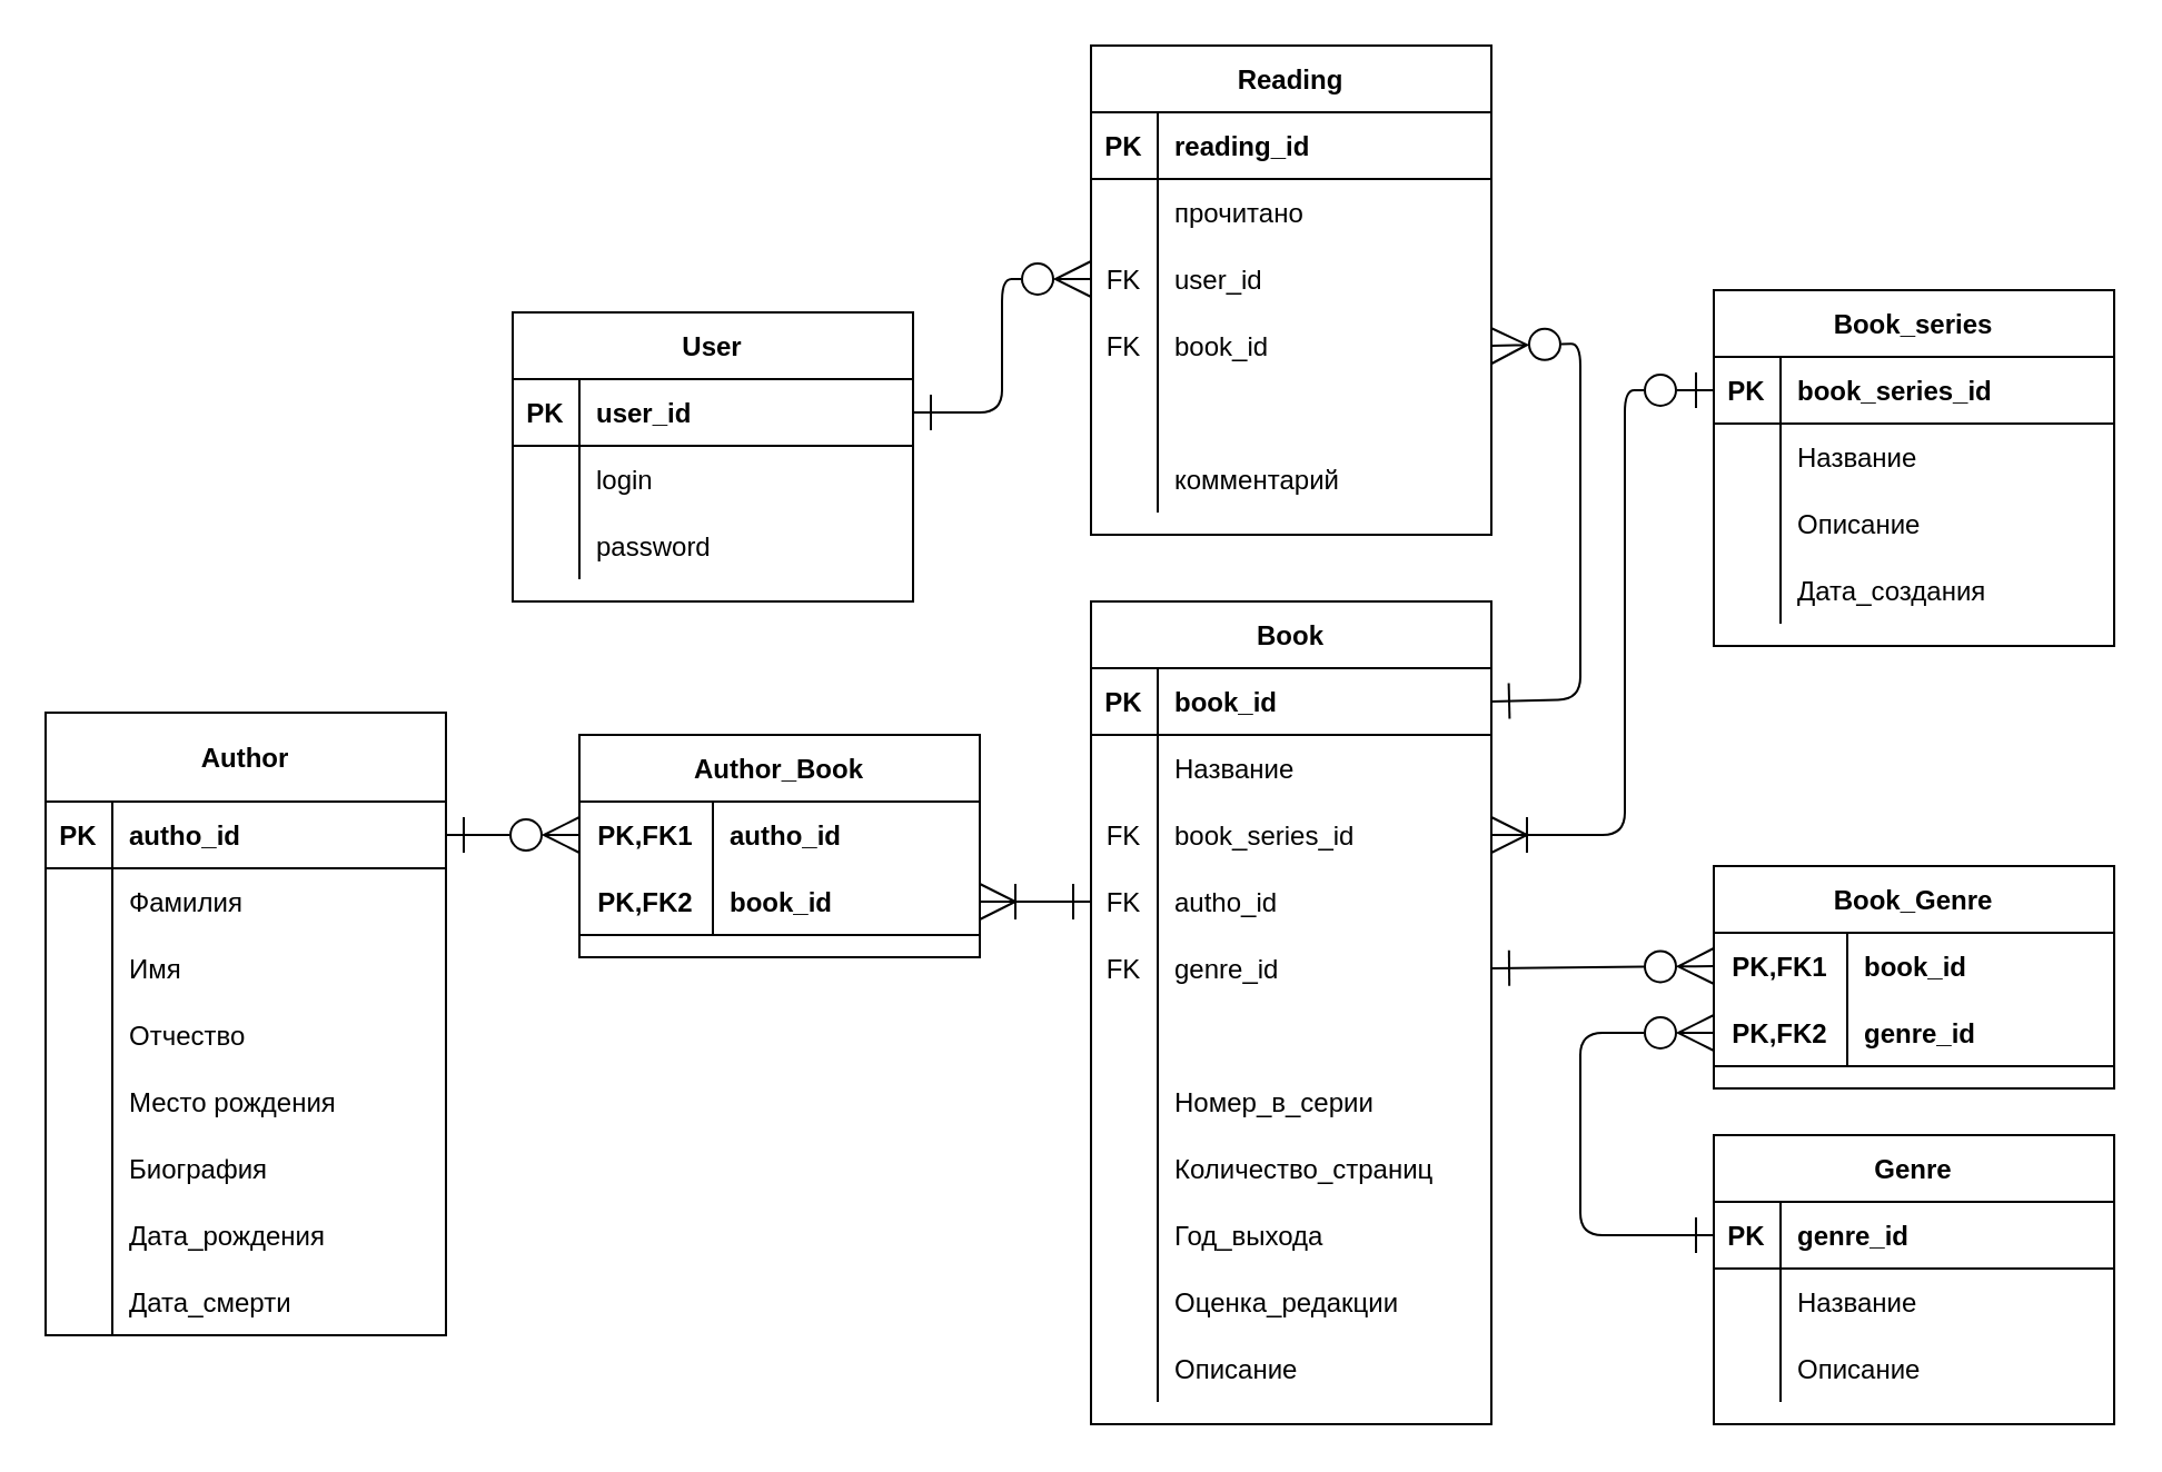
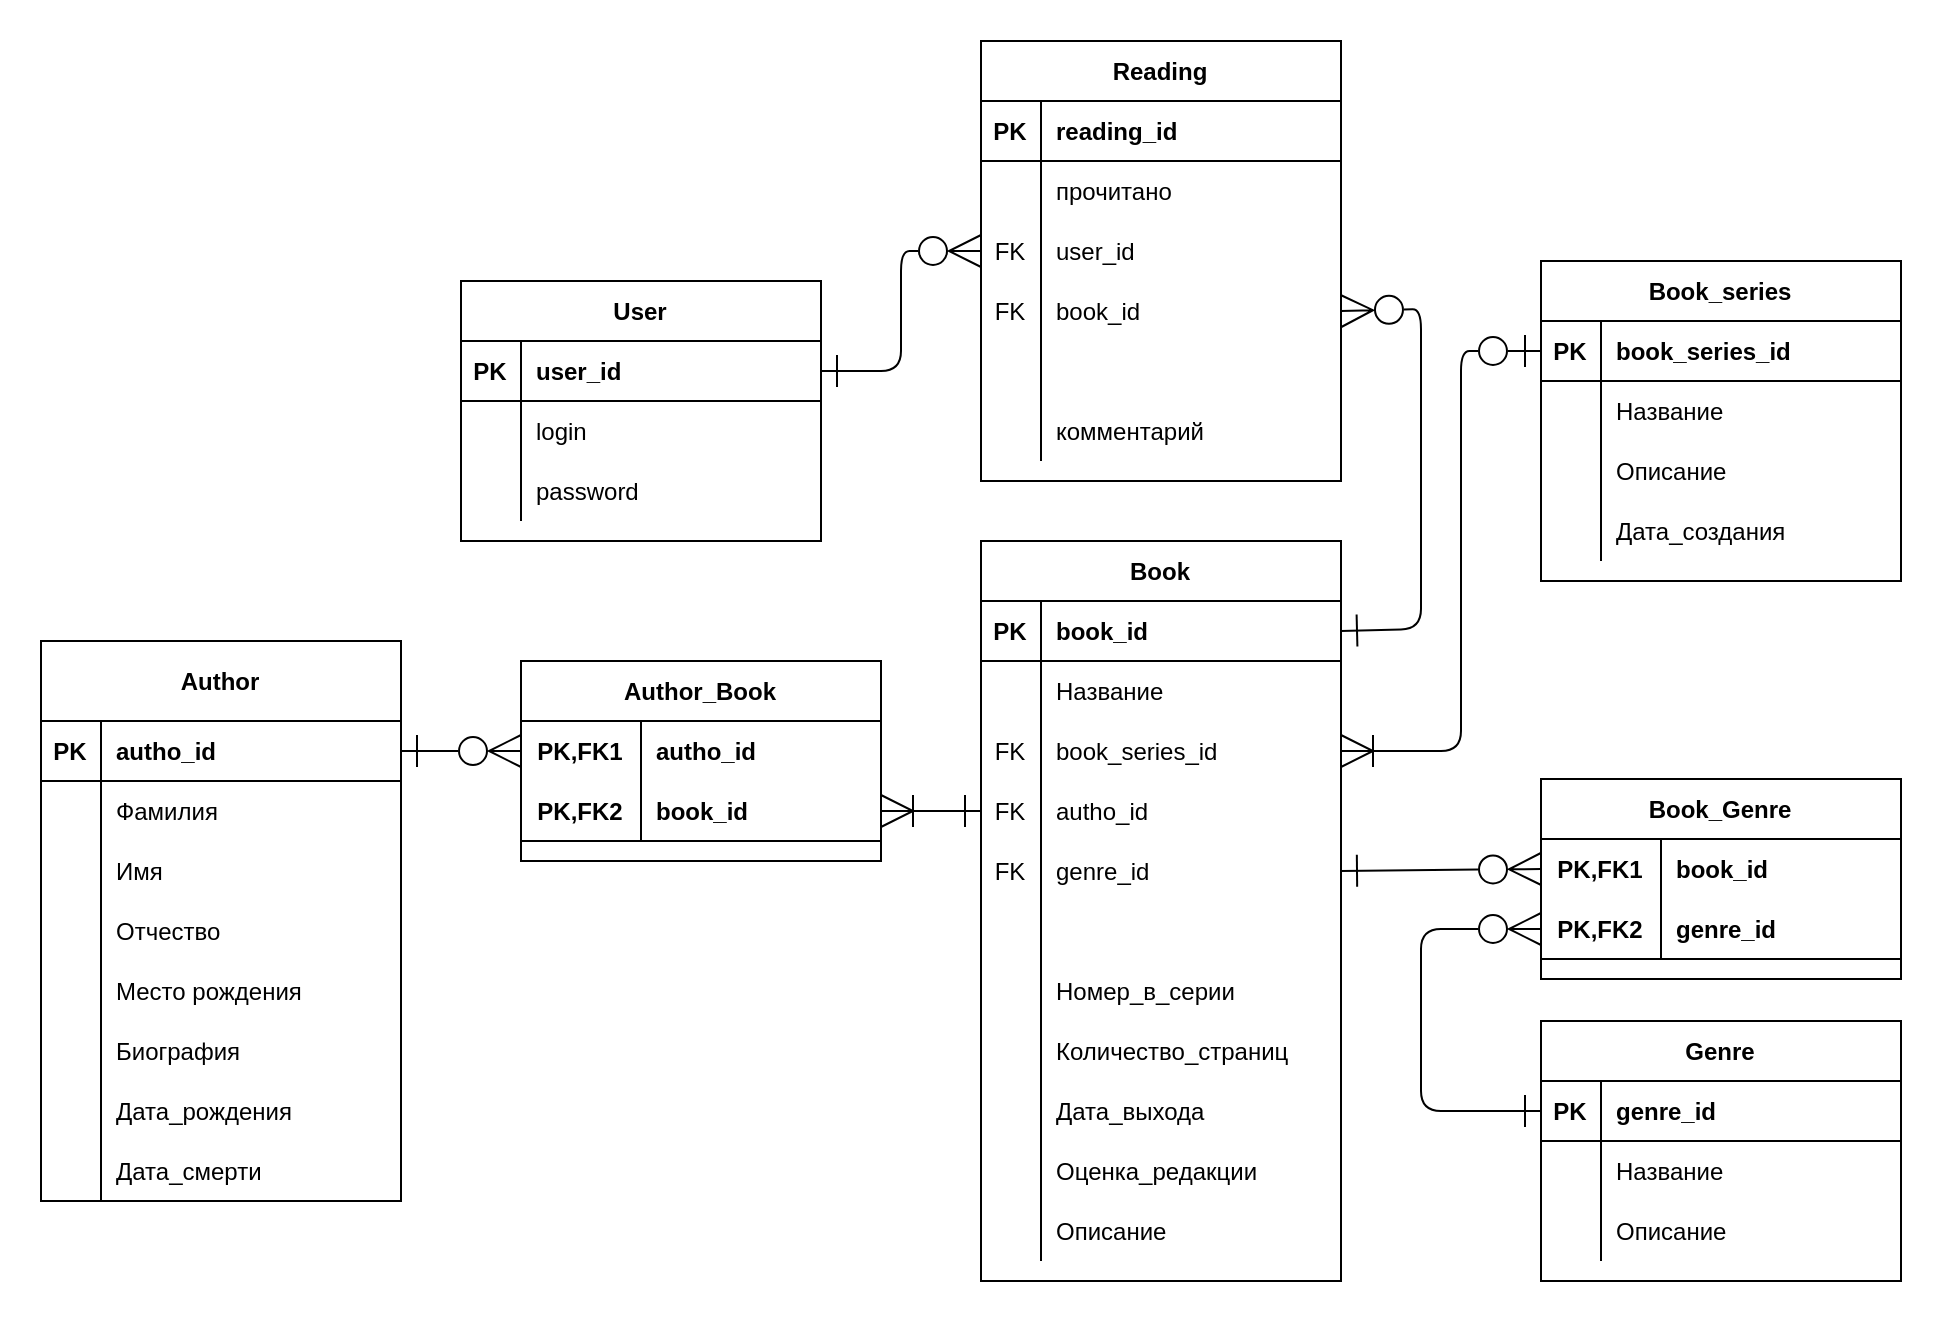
- <mxCell id="28" value="Год_выхода" style="shape=partialRectangle;connectable=0;fillColor=none;top=0;left=0;bottom=0;right=0;align=left;spacingLeft=6;overflow=hidden;" parent="26" vertex="1"><mxGeometry x="30" width="150" height="30" as="geometry"><mxRectangle width="150" height="30" as="alternateBounds" /></mxGeometry></mxCell>
+ <mxCell id="28" value="Дата_выхода" style="shape=partialRectangle;connectable=0;fillColor=none;top=0;left=0;bottom=0;right=0;align=left;spacingLeft=6;overflow=hidden;" parent="26" vertex="1"><mxGeometry x="30" width="150" height="30" as="geometry"><mxRectangle width="150" height="30" as="alternateBounds" /></mxGeometry></mxCell>
